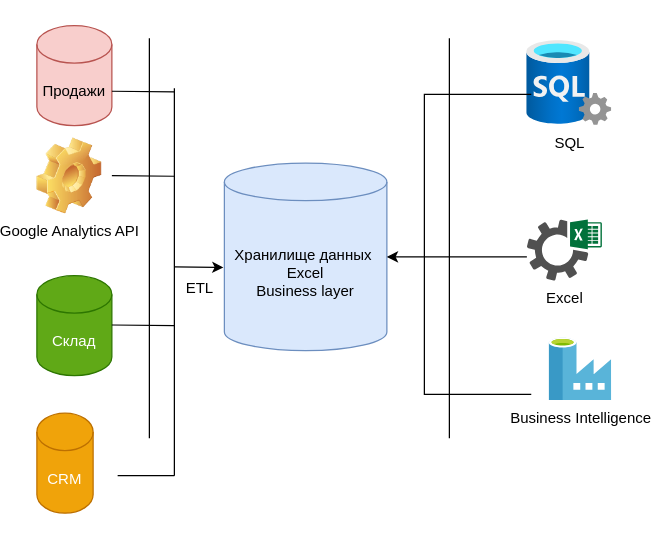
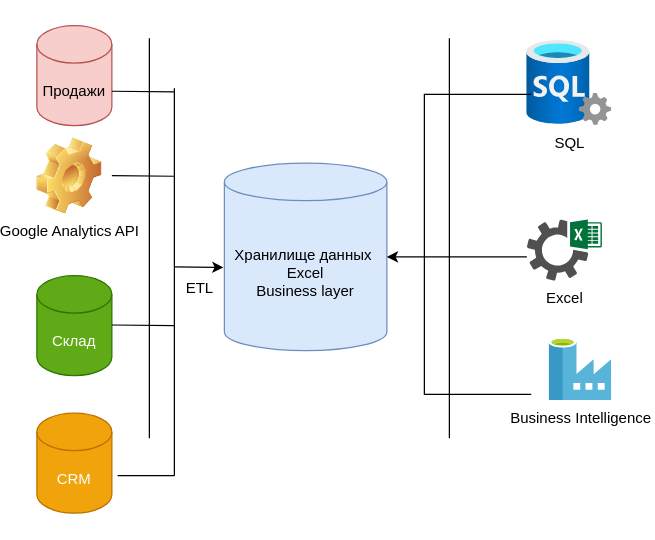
- <mxCell id="6" value="CRM" style="shape=cylinder3;whiteSpace=wrap;html=1;boundedLbl=1;backgroundOutline=1;size=15;fillColor=#f0a30a;strokeColor=#BD7000;fontColor=#ffffff;" vertex="1" parent="1"><mxGeometry x="20" y="330" width="45" height="80" as="geometry" /></mxCell>
+ <mxCell id="6" value="CRM" style="shape=cylinder3;whiteSpace=wrap;html=1;boundedLbl=1;backgroundOutline=1;size=15;fillColor=#f0a30a;strokeColor=#BD7000;fontColor=#ffffff;" vertex="1" parent="1"><mxGeometry x="20" y="330" width="60" height="80" as="geometry" /></mxCell>
